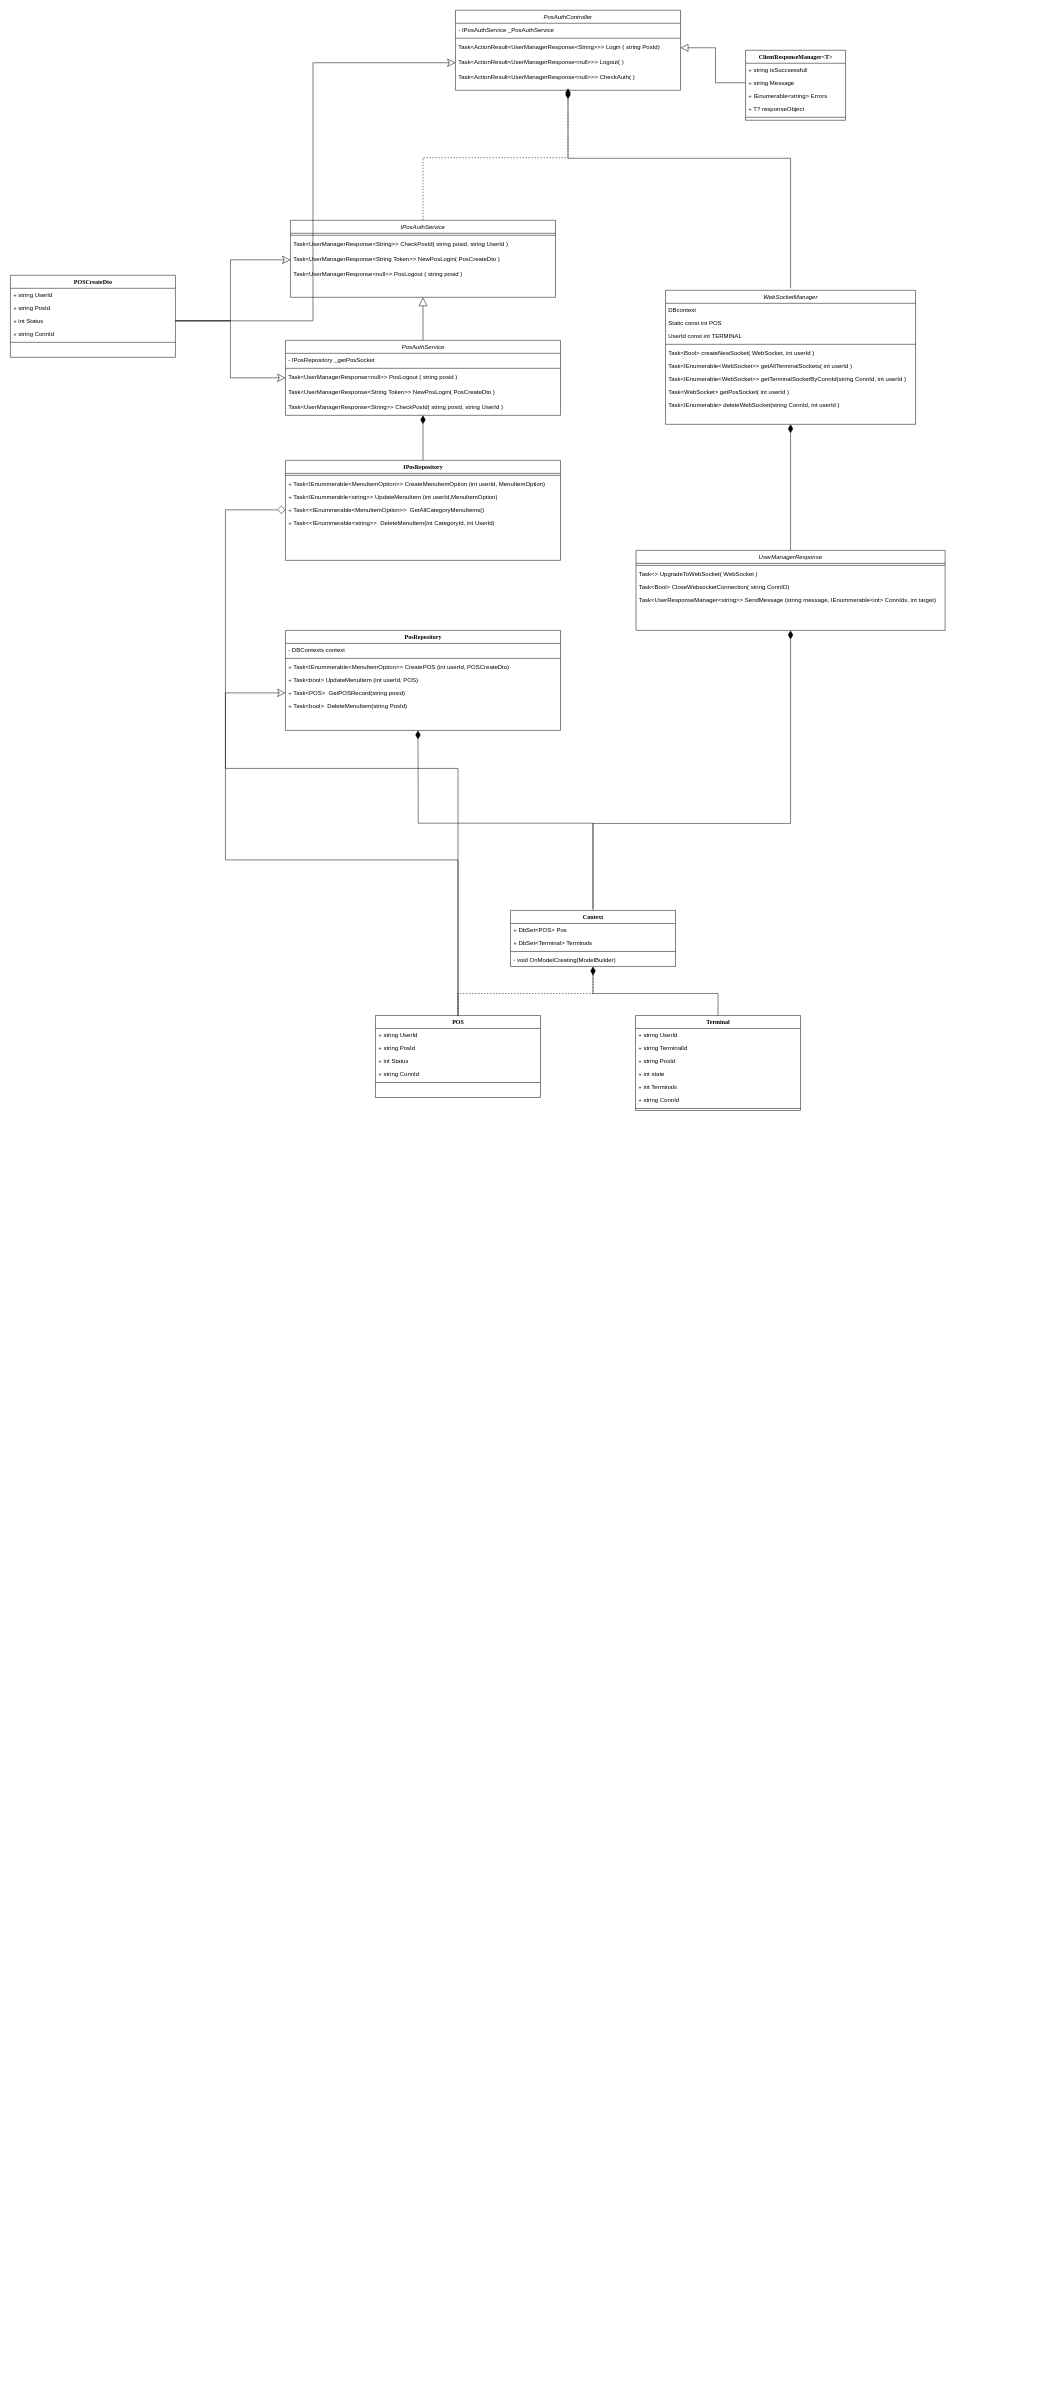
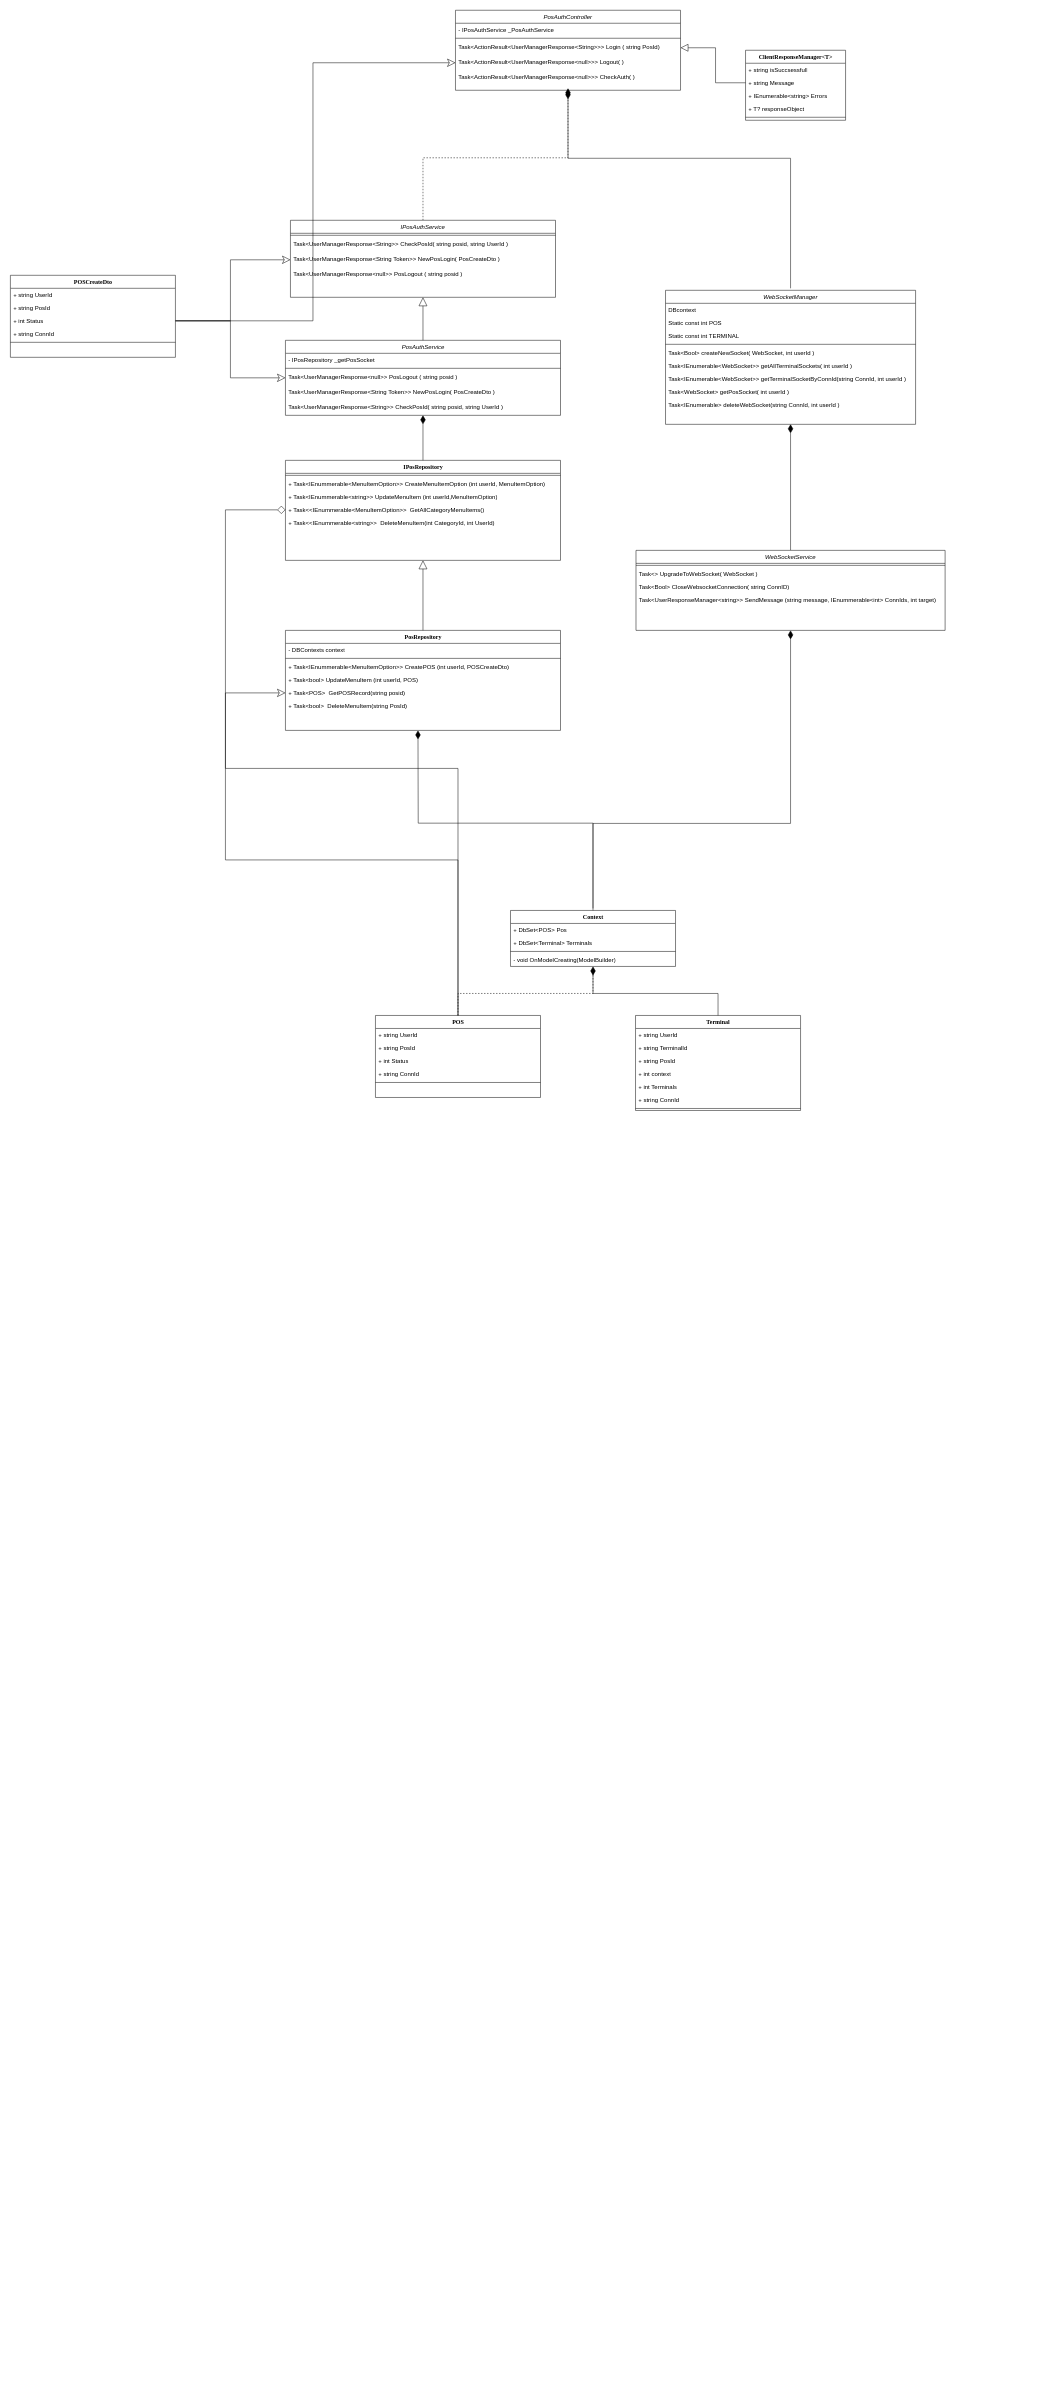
- <mxCell id="67" value="UserId const int TERMINAL" style="text;align=left;verticalAlign=top;spacingLeft=4;spacingRight=4;overflow=hidden;rotatable=0;points=[[0,0.5],[1,0.5]];portConstraint=eastwest;rounded=0;shadow=0;html=0;" parent="64" vertex="1"><mxGeometry y="78" width="500" height="26" as="geometry" /></mxCell>
+ <mxCell id="67" value="Static const int TERMINAL" style="text;align=left;verticalAlign=top;spacingLeft=4;spacingRight=4;overflow=hidden;rotatable=0;points=[[0,0.5],[1,0.5]];portConstraint=eastwest;rounded=0;shadow=0;html=0;" parent="64" vertex="1"><mxGeometry y="78" width="500" height="26" as="geometry" /></mxCell>
- <mxCell id="58" value="UserManagerResponse" style="swimlane;fontStyle=2;align=center;verticalAlign=top;childLayout=stackLayout;horizontal=1;startSize=26;horizontalStack=0;resizeParent=1;resizeLast=0;collapsible=1;marginBottom=0;rounded=0;shadow=0;strokeWidth=1;" parent="1" vertex="1"><mxGeometry x="1270.94" y="1100" width="618.12" height="160" as="geometry"><mxRectangle x="230" y="140" width="160" height="26" as="alternateBounds" /></mxGeometry></mxCell>
+ <mxCell id="58" value="WebSocketService" style="swimlane;fontStyle=2;align=center;verticalAlign=top;childLayout=stackLayout;horizontal=1;startSize=26;horizontalStack=0;resizeParent=1;resizeLast=0;collapsible=1;marginBottom=0;rounded=0;shadow=0;strokeWidth=1;" parent="1" vertex="1"><mxGeometry x="1270.94" y="1100" width="618.12" height="160" as="geometry"><mxRectangle x="230" y="140" width="160" height="26" as="alternateBounds" /></mxGeometry></mxCell>
+ <mxCell id="42" style="edgeStyle=orthogonalEdgeStyle;rounded=0;orthogonalLoop=1;jettySize=auto;html=1;exitX=0.5;exitY=0;exitDx=0;exitDy=0;entryX=0.5;entryY=1;entryDx=0;entryDy=0;endArrow=block;endFill=0;endSize=15;" parent="1" source="43" target="51" edge="1"><mxGeometry relative="1" as="geometry" /></mxCell>
- <mxCell id="88" value="+ int state" style="text;html=1;strokeColor=none;fillColor=none;align=left;verticalAlign=top;spacingLeft=4;spacingRight=4;whiteSpace=wrap;overflow=hidden;rotatable=0;points=[[0,0.5],[1,0.5]];portConstraint=eastwest;" vertex="1" parent="84"><mxGeometry y="104" width="330" height="26" as="geometry" /></mxCell>
+ <mxCell id="88" value="+ int context" style="text;html=1;strokeColor=none;fillColor=none;align=left;verticalAlign=top;spacingLeft=4;spacingRight=4;whiteSpace=wrap;overflow=hidden;rotatable=0;points=[[0,0.5],[1,0.5]];portConstraint=eastwest;" vertex="1" parent="84"><mxGeometry y="104" width="330" height="26" as="geometry" /></mxCell>
